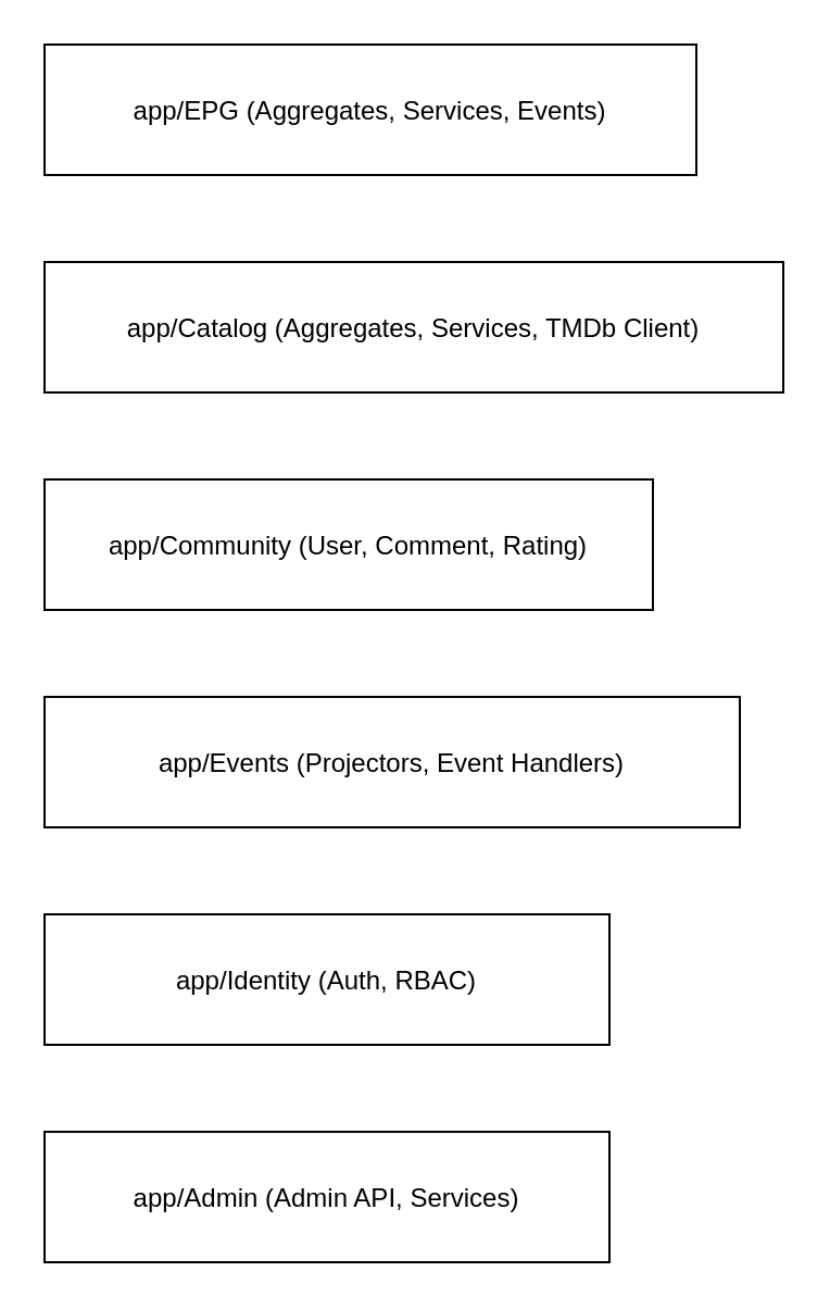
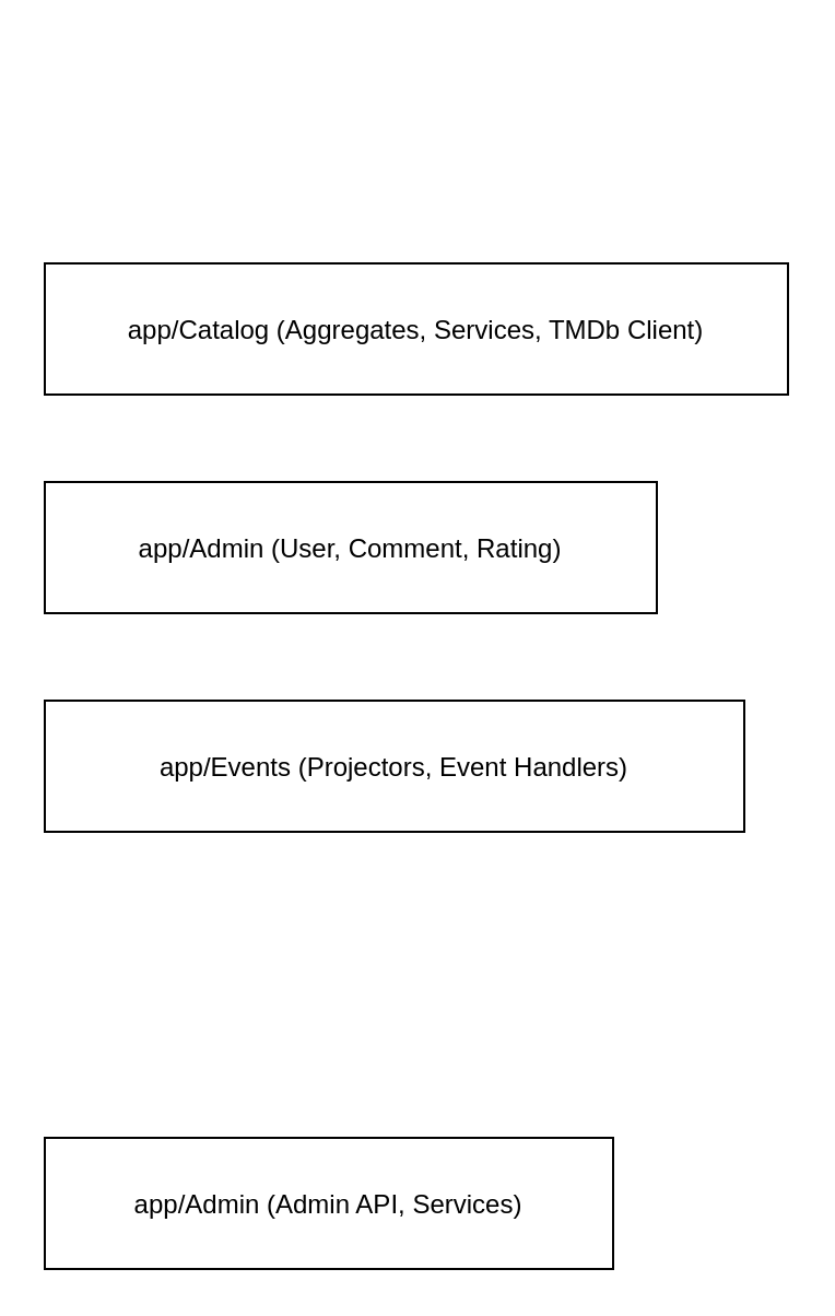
- <mxCell id="2" value="app/EPG (Aggregates, Services, Events)" style="shape=rectangle;" vertex="1" parent="1"><mxGeometry x="20" y="20" width="300" height="60" as="geometry" /></mxCell>
- <mxCell id="4" value="app/Community (User, Comment, Rating)" style="shape=rectangle;" vertex="1" parent="1"><mxGeometry x="20" y="220" width="280" height="60" as="geometry" /></mxCell>
+ <mxCell id="4" value="app/Admin (User, Comment, Rating)" style="shape=rectangle;" vertex="1" parent="1"><mxGeometry x="20" y="220" width="280" height="60" as="geometry" /></mxCell>
- <mxCell id="6" value="app/Identity (Auth, RBAC)" style="shape=rectangle;" vertex="1" parent="1"><mxGeometry x="20" y="420" width="260" height="60" as="geometry" /></mxCell>
